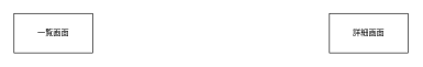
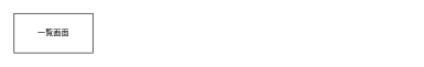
- <mxCell id="3" value="詳細画面" style="rounded=0;whiteSpace=wrap;html=1;" vertex="1" parent="1"><mxGeometry x="500" y="20" width="120" height="60" as="geometry" /></mxCell>
